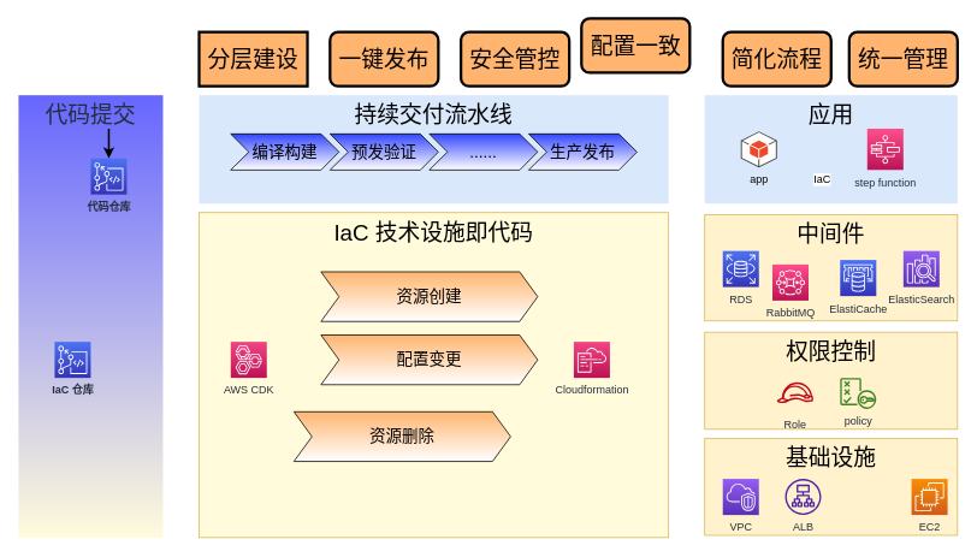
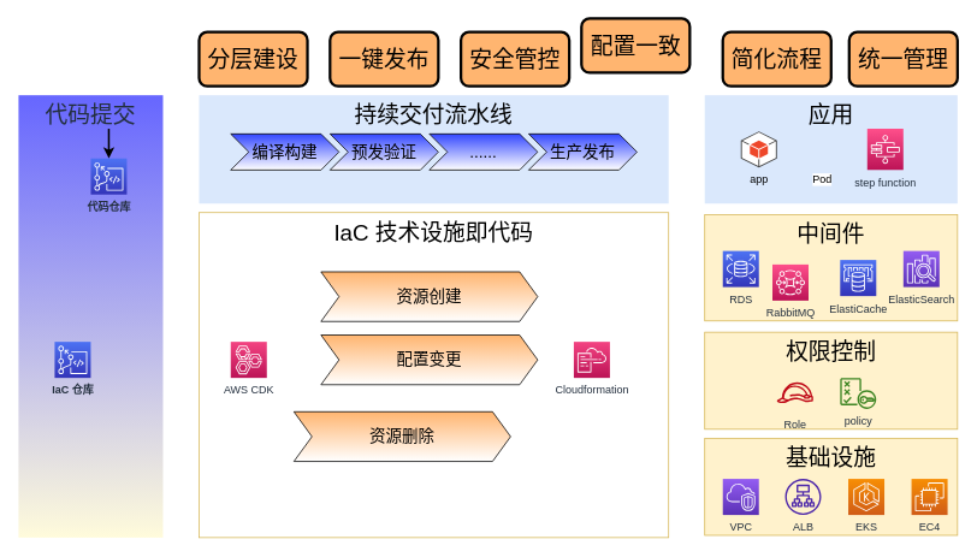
- <mxCell id="35" value="分层建设" style="whiteSpace=wrap;html=1;fontSize=25;strokeColor=default;fillColor=#FFB570;gradientColor=none;strokeWidth=3;rounded=0;" parent="1" vertex="1"><mxGeometry x="220" y="35" width="120" height="60" as="geometry" /></mxCell>
+ <mxCell id="35" value="分层建设" style="rounded=1;whiteSpace=wrap;html=1;fontSize=25;strokeColor=default;fillColor=#FFB570;gradientColor=none;strokeWidth=3;" parent="1" vertex="1"><mxGeometry x="220" y="35" width="120" height="60" as="geometry" /></mxCell>
- <mxCell id="23" value="IaC" style="shape=image;html=1;verticalAlign=top;verticalLabelPosition=bottom;labelBackgroundColor=#ffffff;imageAspect=0;aspect=fixed;image=https://cdn1.iconfinder.com/data/icons/unicons-line-vol-3/24/docker-128.png;fontSize=12;strokeColor=default;fillColor=#FFB570;gradientColor=#FFFFFF;" parent="1" vertex="1"><mxGeometry x="890" y="145" width="40" height="40" as="geometry" /></mxCell>
+ <mxCell id="23" value="Pod" style="shape=image;html=1;verticalAlign=top;verticalLabelPosition=bottom;labelBackgroundColor=#ffffff;imageAspect=0;aspect=fixed;image=https://cdn1.iconfinder.com/data/icons/unicons-line-vol-3/24/docker-128.png;fontSize=12;strokeColor=default;fillColor=#FFB570;gradientColor=#FFFFFF;" parent="1" vertex="1"><mxGeometry x="890" y="145" width="40" height="40" as="geometry" /></mxCell>
- <mxCell id="8" value="IaC 技术设施即代码" style="fillColor=#FFFBDB;strokeColor=#d6b656;dashed=0;verticalAlign=top;fontStyle=0;fontSize=25;" parent="1" vertex="1"><mxGeometry x="220" y="235" width="520" height="360" as="geometry" /></mxCell>
+ <mxCell id="8" value="IaC 技术设施即代码" style="fillColor=#ffffff;strokeColor=#d6b656;dashed=0;verticalAlign=top;fontStyle=0;fontSize=25;" parent="1" vertex="1"><mxGeometry x="220" y="235" width="520" height="360" as="geometry" /></mxCell>
+ <mxCell id="34" value="EKS" style="sketch=0;points=[[0,0,0],[0.25,0,0],[0.5,0,0],[0.75,0,0],[1,0,0],[0,1,0],[0.25,1,0],[0.5,1,0],[0.75,1,0],[1,1,0],[0,0.25,0],[0,0.5,0],[0,0.75,0],[1,0.25,0],[1,0.5,0],[1,0.75,0]];outlineConnect=0;fontColor=#232F3E;gradientColor=#F78E04;gradientDirection=north;fillColor=#D05C17;strokeColor=#ffffff;dashed=0;verticalLabelPosition=bottom;verticalAlign=top;align=center;html=1;fontSize=12;fontStyle=0;aspect=fixed;shape=mxgraph.aws4.resourceIcon;resIcon=mxgraph.aws4.eks;" parent="1" vertex="1"><mxGeometry x="939" y="530" width="40" height="40" as="geometry" /></mxCell>
- <mxCell id="32" value="EC2" style="sketch=0;points=[[0,0,0],[0.25,0,0],[0.5,0,0],[0.75,0,0],[1,0,0],[0,1,0],[0.25,1,0],[0.5,1,0],[0.75,1,0],[1,1,0],[0,0.25,0],[0,0.5,0],[0,0.75,0],[1,0.25,0],[1,0.5,0],[1,0.75,0]];outlineConnect=0;fontColor=#232F3E;gradientColor=#F78E04;gradientDirection=north;fillColor=#D05C17;strokeColor=#ffffff;dashed=0;verticalLabelPosition=bottom;verticalAlign=top;align=center;html=1;fontSize=12;fontStyle=0;aspect=fixed;shape=mxgraph.aws4.resourceIcon;resIcon=mxgraph.aws4.ec2;" parent="1" vertex="1"><mxGeometry x="1009" y="530" width="40" height="40" as="geometry" /></mxCell>
+ <mxCell id="32" value="EC4" style="sketch=0;points=[[0,0,0],[0.25,0,0],[0.5,0,0],[0.75,0,0],[1,0,0],[0,1,0],[0.25,1,0],[0.5,1,0],[0.75,1,0],[1,1,0],[0,0.25,0],[0,0.5,0],[0,0.75,0],[1,0.25,0],[1,0.5,0],[1,0.75,0]];outlineConnect=0;fontColor=#232F3E;gradientColor=#F78E04;gradientDirection=north;fillColor=#D05C17;strokeColor=#ffffff;dashed=0;verticalLabelPosition=bottom;verticalAlign=top;align=center;html=1;fontSize=12;fontStyle=0;aspect=fixed;shape=mxgraph.aws4.resourceIcon;resIcon=mxgraph.aws4.ec2;" parent="1" vertex="1"><mxGeometry x="1009" y="530" width="40" height="40" as="geometry" /></mxCell>
